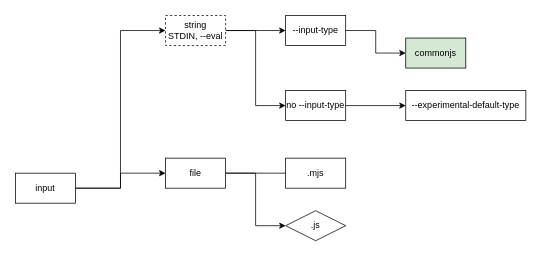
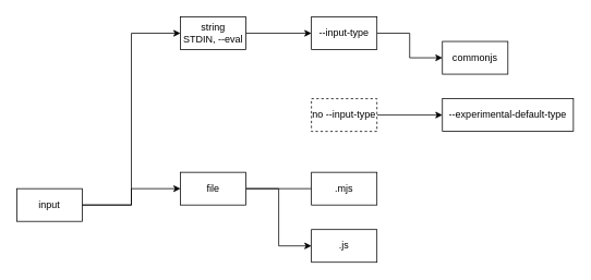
- <mxCell id="6" value="string&lt;br&gt;STDIN, --eval" style="rounded=0;whiteSpace=wrap;html=1;dashed=1;" vertex="1" parent="1"><mxGeometry x="220" y="20" width="80" height="40" as="geometry" /></mxCell>
+ <mxCell id="6" value="string&lt;br&gt;STDIN, --eval" style="rounded=0;whiteSpace=wrap;html=1;" vertex="1" parent="1"><mxGeometry x="220" y="20" width="80" height="40" as="geometry" /></mxCell>
- <mxCell id="9" value="commonjs" style="rounded=0;whiteSpace=wrap;html=1;fillColor=#d5e8d4;" vertex="1" parent="1"><mxGeometry x="540" y="50" width="80" height="40" as="geometry" /></mxCell>
+ <mxCell id="9" value="commonjs" style="rounded=0;whiteSpace=wrap;html=1;" vertex="1" parent="1"><mxGeometry x="540" y="50" width="80" height="40" as="geometry" /></mxCell>
- <mxCell id="5" style="edgeStyle=orthogonalEdgeStyle;rounded=0;orthogonalLoop=1;jettySize=auto;html=1;exitX=1;exitY=0.5;exitDx=0;exitDy=0;entryX=0;entryY=0.5;entryDx=0;entryDy=0;" edge="1" parent="1" source="6" target="14"><mxGeometry relative="1" as="geometry" /></mxCell>
- <mxCell id="14" value="no --input-type" style="rounded=0;whiteSpace=wrap;html=1;" vertex="1" parent="1"><mxGeometry x="380" y="120" width="80" height="40" as="geometry" /></mxCell>
+ <mxCell id="14" value="no --input-type" style="rounded=0;whiteSpace=wrap;html=1;dashed=1;" vertex="1" parent="1"><mxGeometry x="380" y="120" width="80" height="40" as="geometry" /></mxCell>
- <mxCell id="18" value=".js" style="rhombus;whiteSpace=wrap;html=1;" vertex="1" parent="1"><mxGeometry x="380" y="280" width="80" height="40" as="geometry" /></mxCell>
+ <mxCell id="18" value=".js" style="rounded=0;whiteSpace=wrap;html=1;" vertex="1" parent="1"><mxGeometry x="380" y="280" width="80" height="40" as="geometry" /></mxCell>
